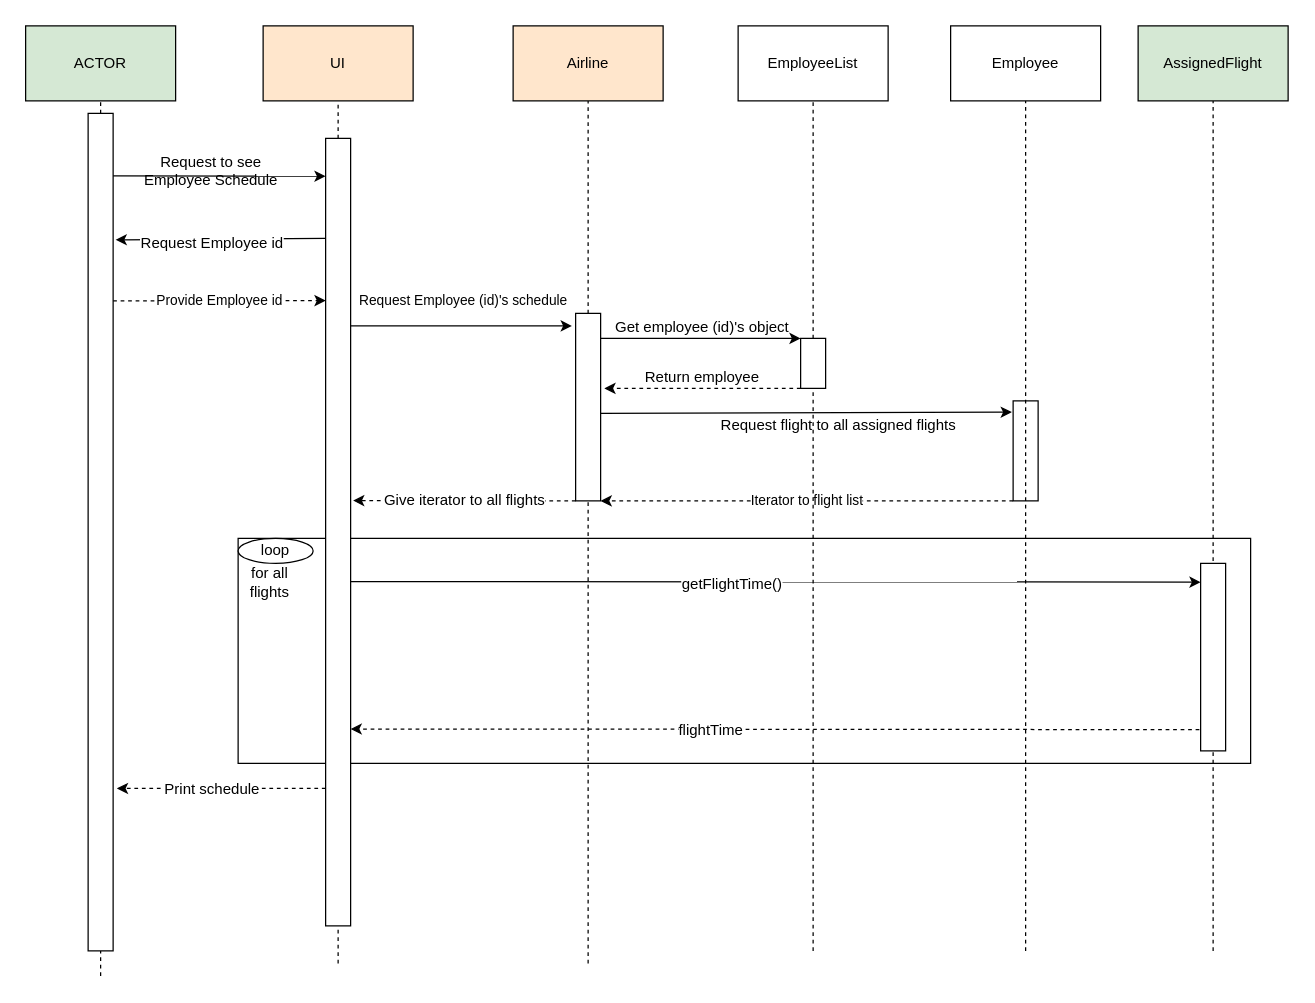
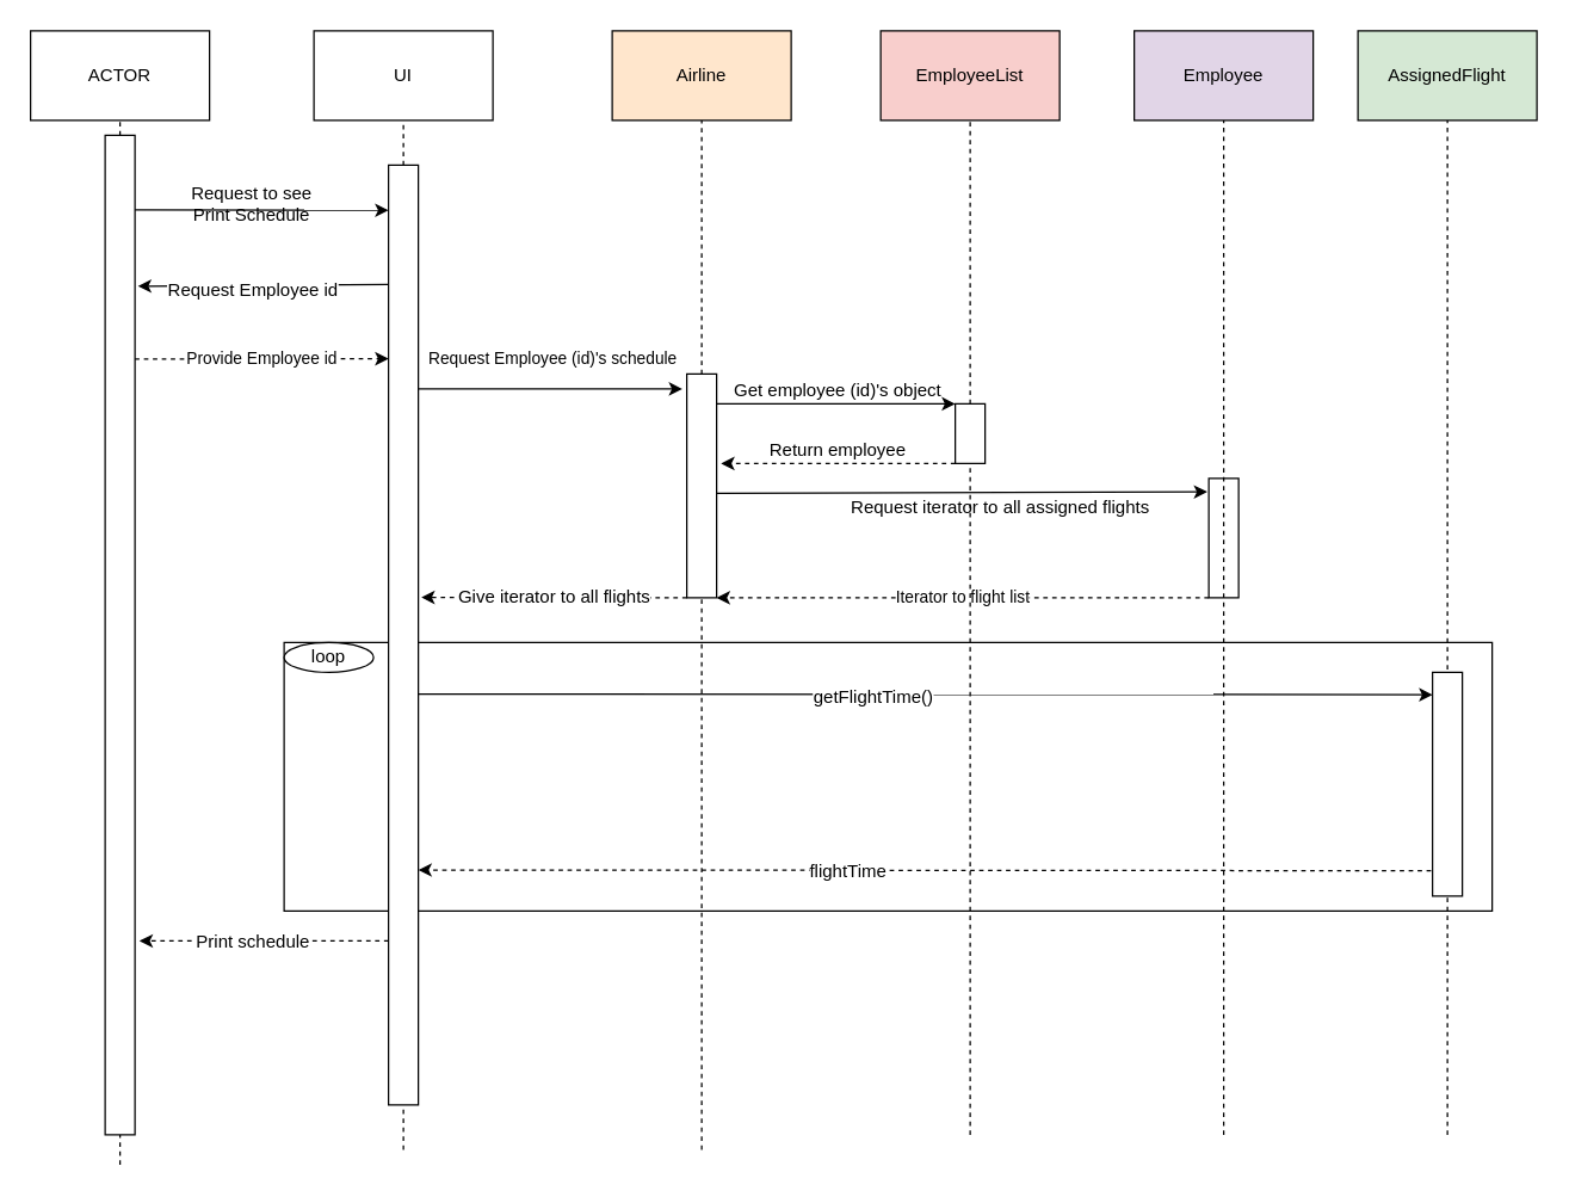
- <mxCell id="2" value="ACTOR" style="rounded=0;whiteSpace=wrap;html=1;fillColor=#d5e8d4;" vertex="1" parent="1"><mxGeometry x="20" y="20" width="120" height="60" as="geometry" /></mxCell>
+ <mxCell id="2" value="ACTOR" style="rounded=0;whiteSpace=wrap;html=1;" vertex="1" parent="1"><mxGeometry x="20" y="20" width="120" height="60" as="geometry" /></mxCell>
- <mxCell id="3" value="UI" style="rounded=0;whiteSpace=wrap;html=1;fillColor=#ffe6cc;" vertex="1" parent="1"><mxGeometry x="210" y="20" width="120" height="60" as="geometry" /></mxCell>
+ <mxCell id="3" value="UI" style="rounded=0;whiteSpace=wrap;html=1;" vertex="1" parent="1"><mxGeometry x="210" y="20" width="120" height="60" as="geometry" /></mxCell>
- <mxCell id="5" value="EmployeeList" style="rounded=0;whiteSpace=wrap;html=1;" vertex="1" parent="1"><mxGeometry x="590" y="20" width="120" height="60" as="geometry" /></mxCell>
+ <mxCell id="5" value="EmployeeList" style="rounded=0;whiteSpace=wrap;html=1;fillColor=#f8cecc;" vertex="1" parent="1"><mxGeometry x="590" y="20" width="120" height="60" as="geometry" /></mxCell>
- <mxCell id="6" value="Employee" style="rounded=0;whiteSpace=wrap;html=1;" vertex="1" parent="1"><mxGeometry x="760" y="20" width="120" height="60" as="geometry" /></mxCell>
+ <mxCell id="6" value="Employee" style="rounded=0;whiteSpace=wrap;html=1;fillColor=#e1d5e7;" vertex="1" parent="1"><mxGeometry x="760" y="20" width="120" height="60" as="geometry" /></mxCell>
- <mxCell id="16" value="&lt;div&gt;Request to see&lt;/div&gt;&lt;div&gt;Employee Schedule&lt;br&gt;&lt;/div&gt;" style="text;html=1;align=center;verticalAlign=middle;resizable=0;points=[];autosize=1;" vertex="1" parent="1"><mxGeometry x="103" y="121" width="130" height="30" as="geometry" /></mxCell>
+ <mxCell id="16" value="&lt;div&gt;Request to see&lt;/div&gt;&lt;div&gt;Print Schedule&lt;br&gt;&lt;/div&gt;" style="text;html=1;align=center;verticalAlign=middle;resizable=0;points=[];autosize=1;" vertex="1" parent="1"><mxGeometry x="103" y="121" width="130" height="30" as="geometry" /></mxCell>
- <mxCell id="29" value="Request flight to all assigned flights" style="text;html=1;align=center;verticalAlign=middle;resizable=0;points=[];autosize=1;" vertex="1" parent="1"><mxGeometry x="560" y="330" width="220" height="20" as="geometry" /></mxCell>
+ <mxCell id="29" value="Request iterator to all assigned flights" style="text;html=1;align=center;verticalAlign=middle;resizable=0;points=[];autosize=1;" vertex="1" parent="1"><mxGeometry x="560" y="330" width="220" height="20" as="geometry" /></mxCell>
- <mxCell id="39" value="&lt;div&gt;for all&lt;/div&gt;&lt;div&gt;flights&lt;br&gt;&lt;/div&gt;" style="text;html=1;align=center;verticalAlign=middle;resizable=0;points=[];autosize=1;" vertex="1" parent="1"><mxGeometry x="190" y="450" width="50" height="30" as="geometry" /></mxCell>
